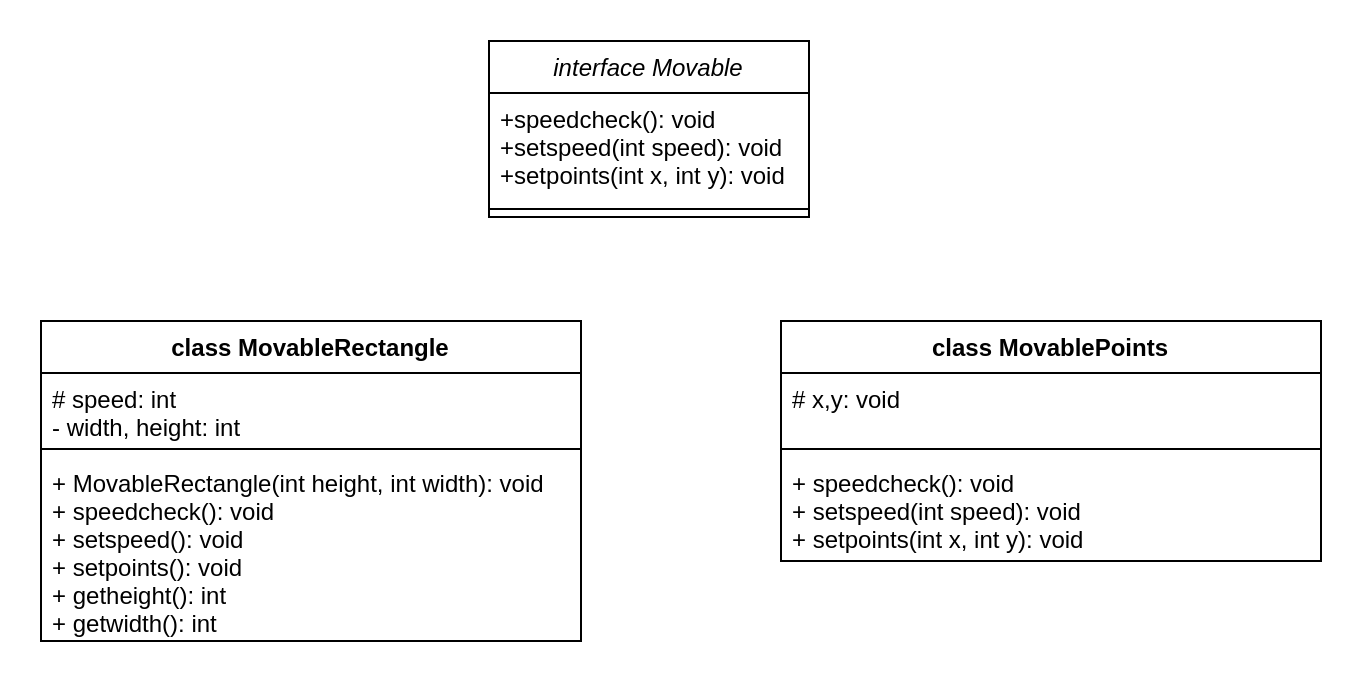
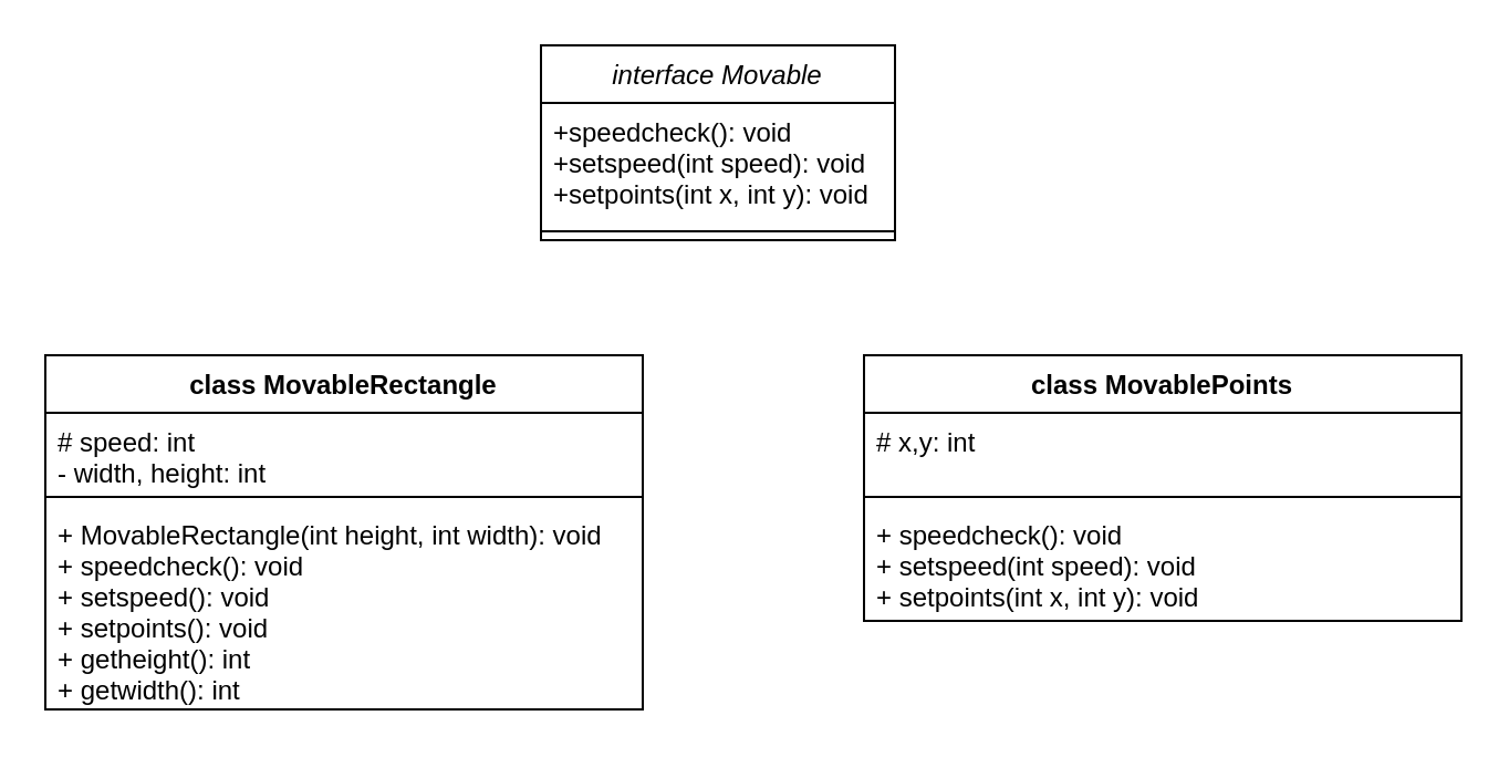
- <mxCell id="6" value="# x,y: void" style="text;strokeColor=none;fillColor=none;align=left;verticalAlign=top;spacingLeft=4;spacingRight=4;overflow=hidden;rotatable=0;points=[[0,0.5],[1,0.5]];portConstraint=eastwest;" vertex="1" parent="5"><mxGeometry y="26" width="270" height="34" as="geometry" /></mxCell>
+ <mxCell id="6" value="# x,y: int" style="text;strokeColor=none;fillColor=none;align=left;verticalAlign=top;spacingLeft=4;spacingRight=4;overflow=hidden;rotatable=0;points=[[0,0.5],[1,0.5]];portConstraint=eastwest;" vertex="1" parent="5"><mxGeometry y="26" width="270" height="34" as="geometry" /></mxCell>
